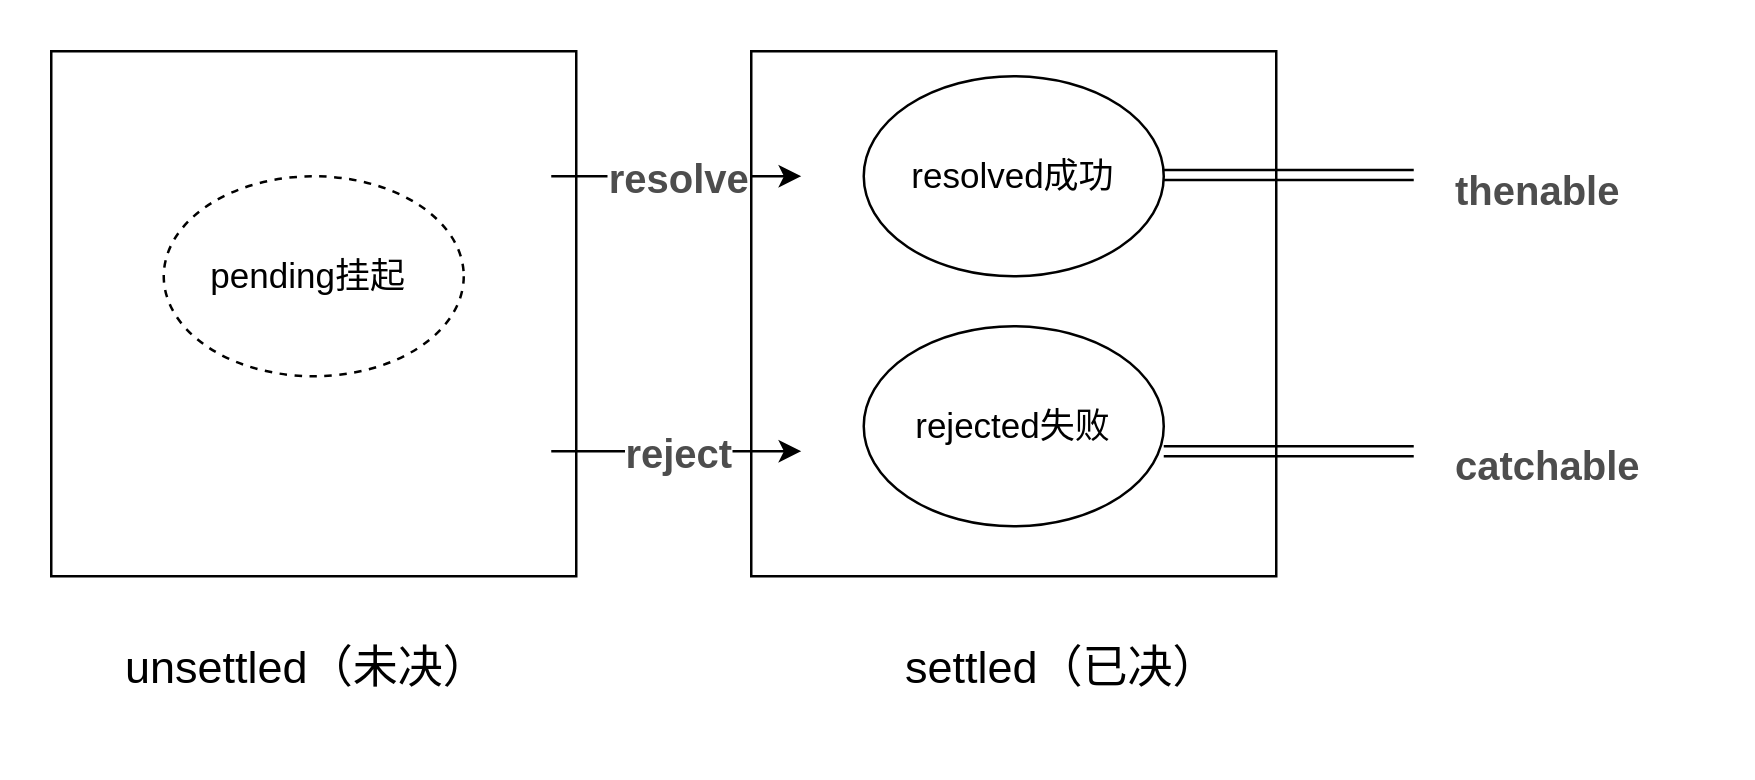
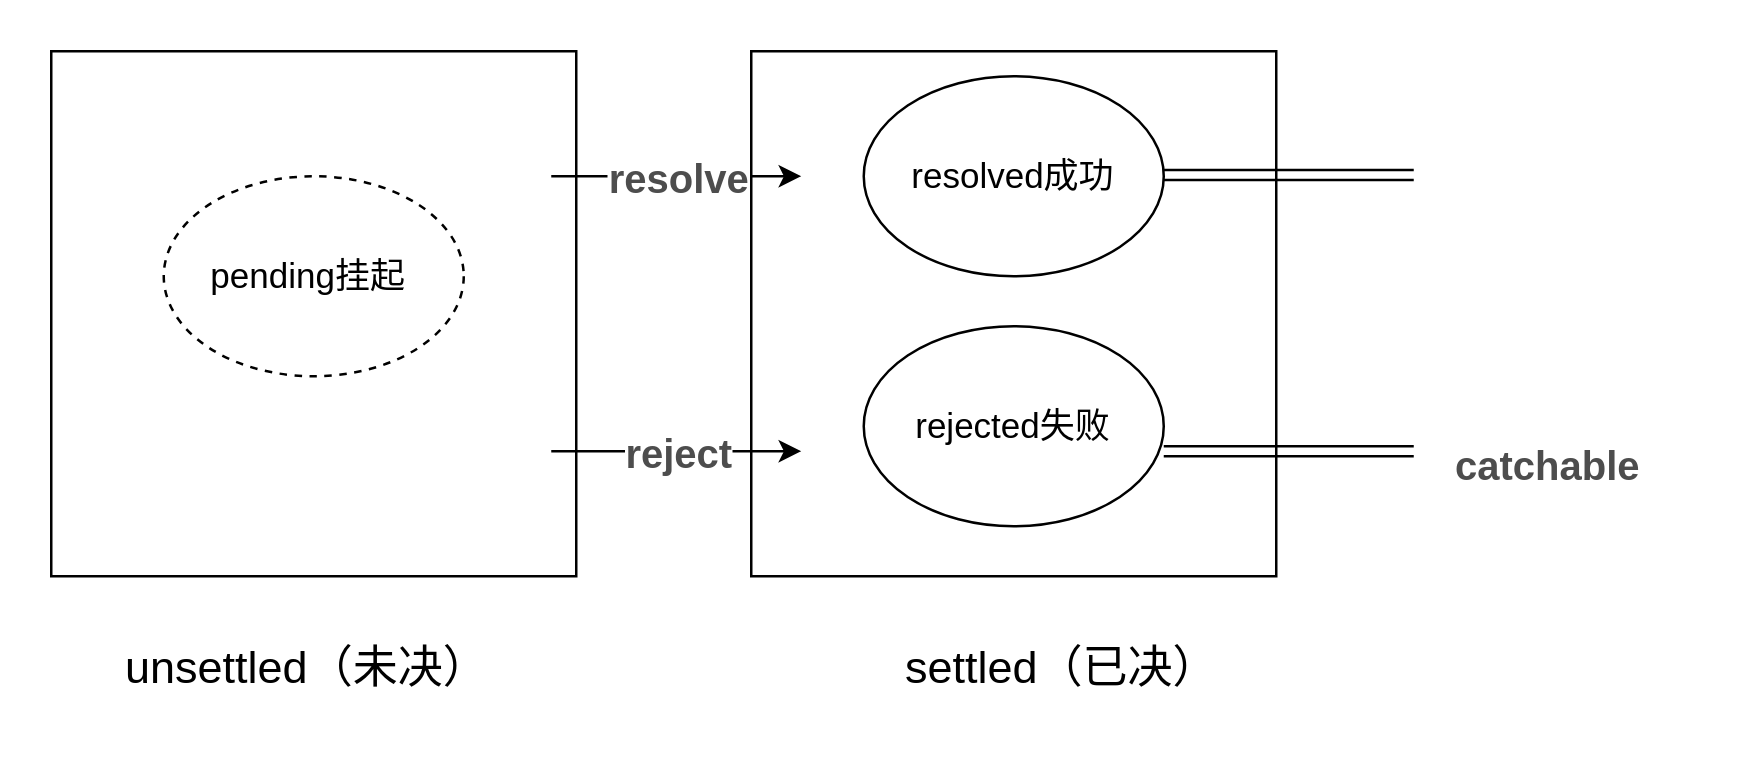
- <mxCell id="15" value="&lt;meta charset=&quot;utf-8&quot;&gt;&lt;strong style=&quot;box-sizing: border-box; outline: 0px; font-weight: 700; overflow-wrap: break-word; color: rgb(77, 77, 77); font-size: 16px; font-style: normal; letter-spacing: normal; text-indent: 0px; text-transform: none; word-spacing: 0px; background-color: rgb(255, 255, 255);&quot;&gt;thenable&lt;/strong&gt;" style="text;whiteSpace=wrap;html=1;fontSize=14;" parent="1" vertex="1"><mxGeometry x="580" y="60" width="90" height="30" as="geometry" /></mxCell>
